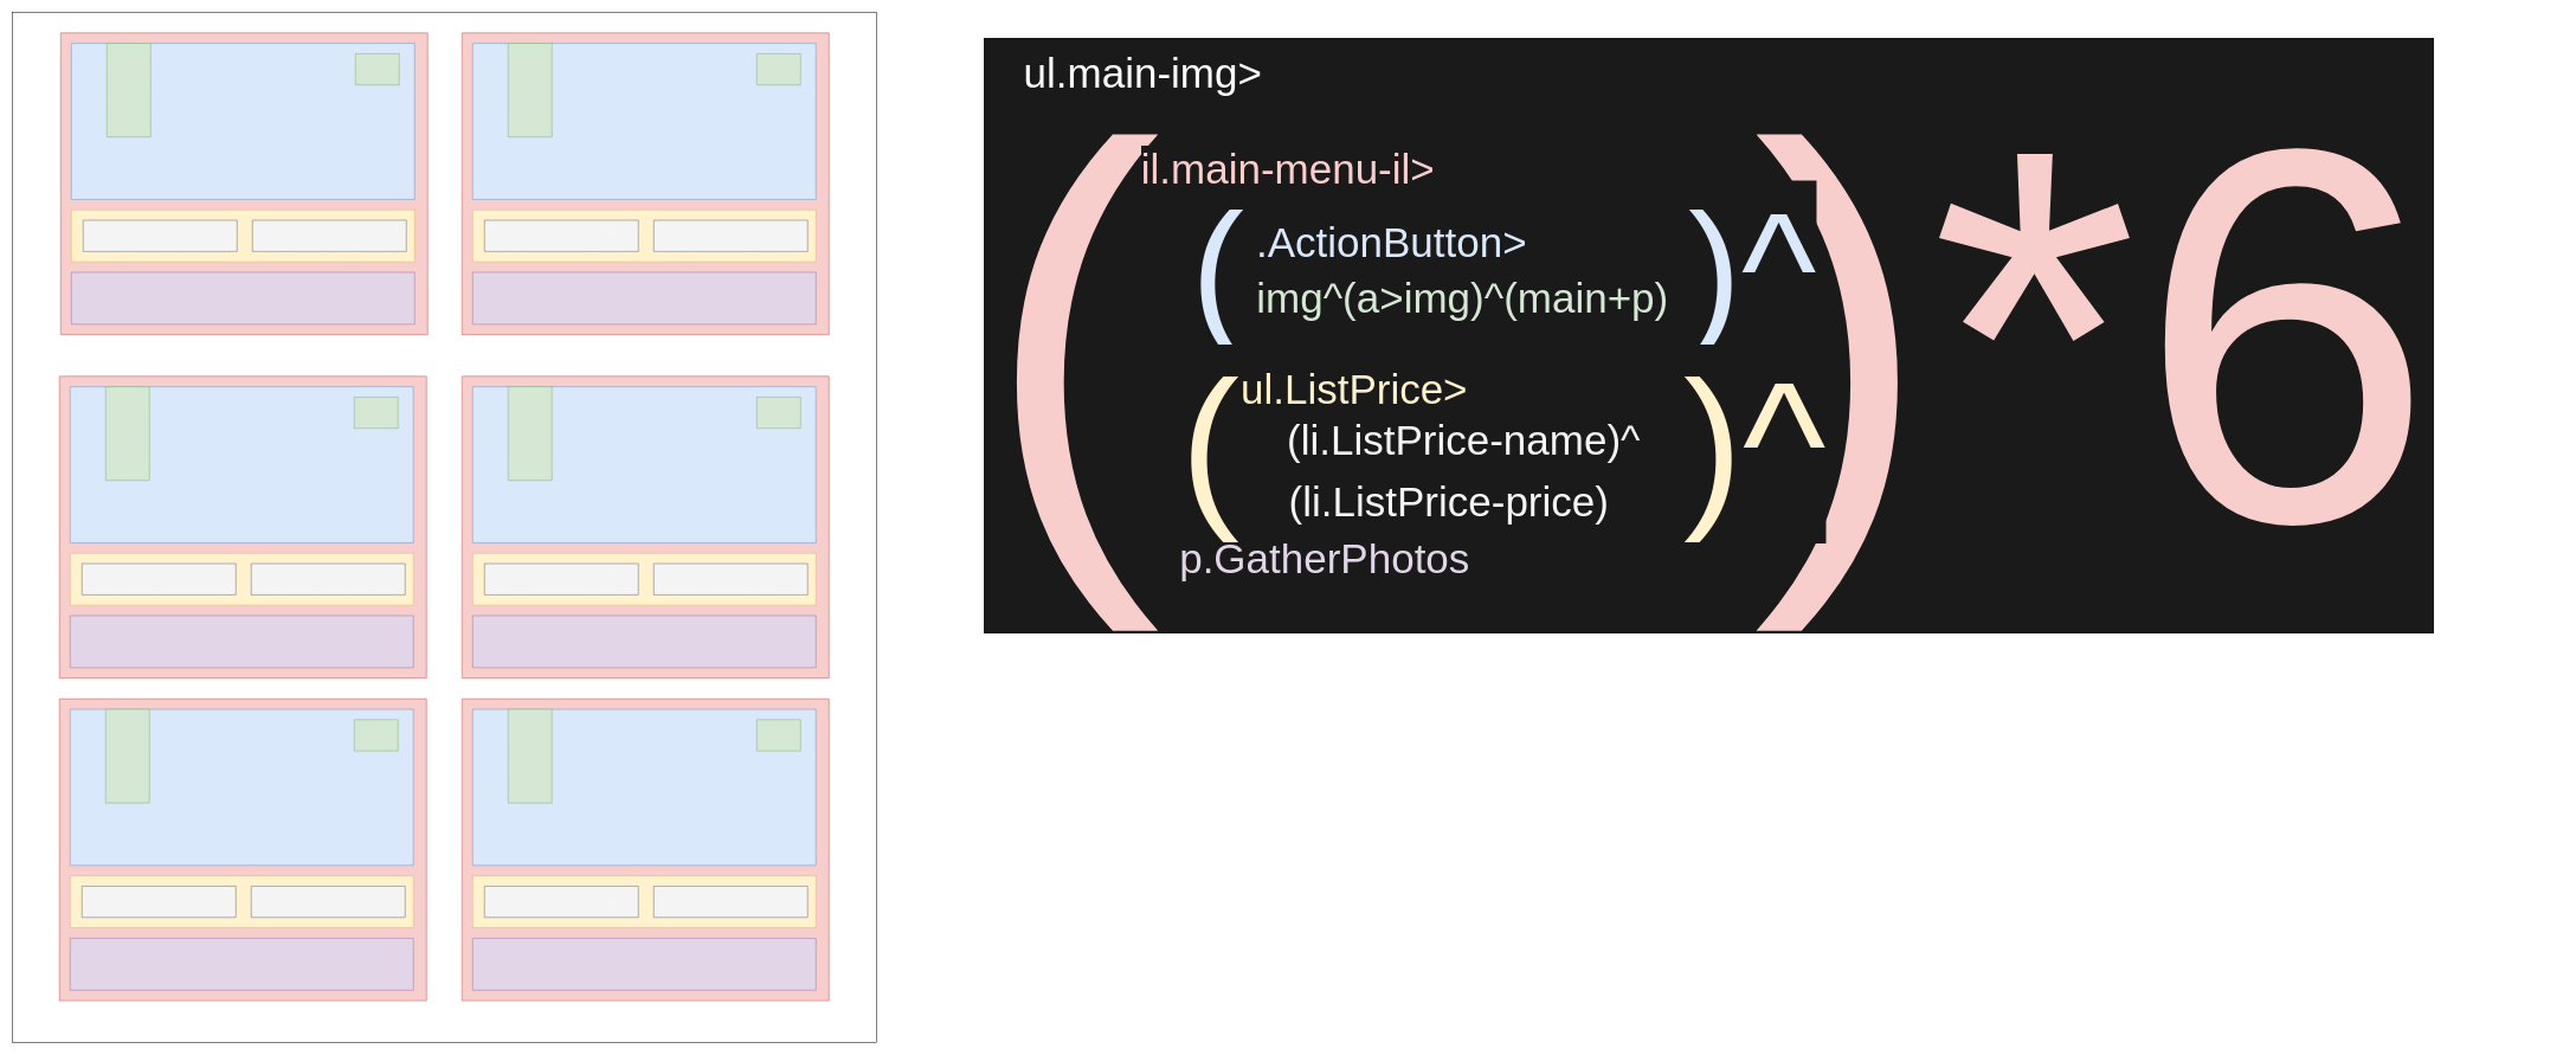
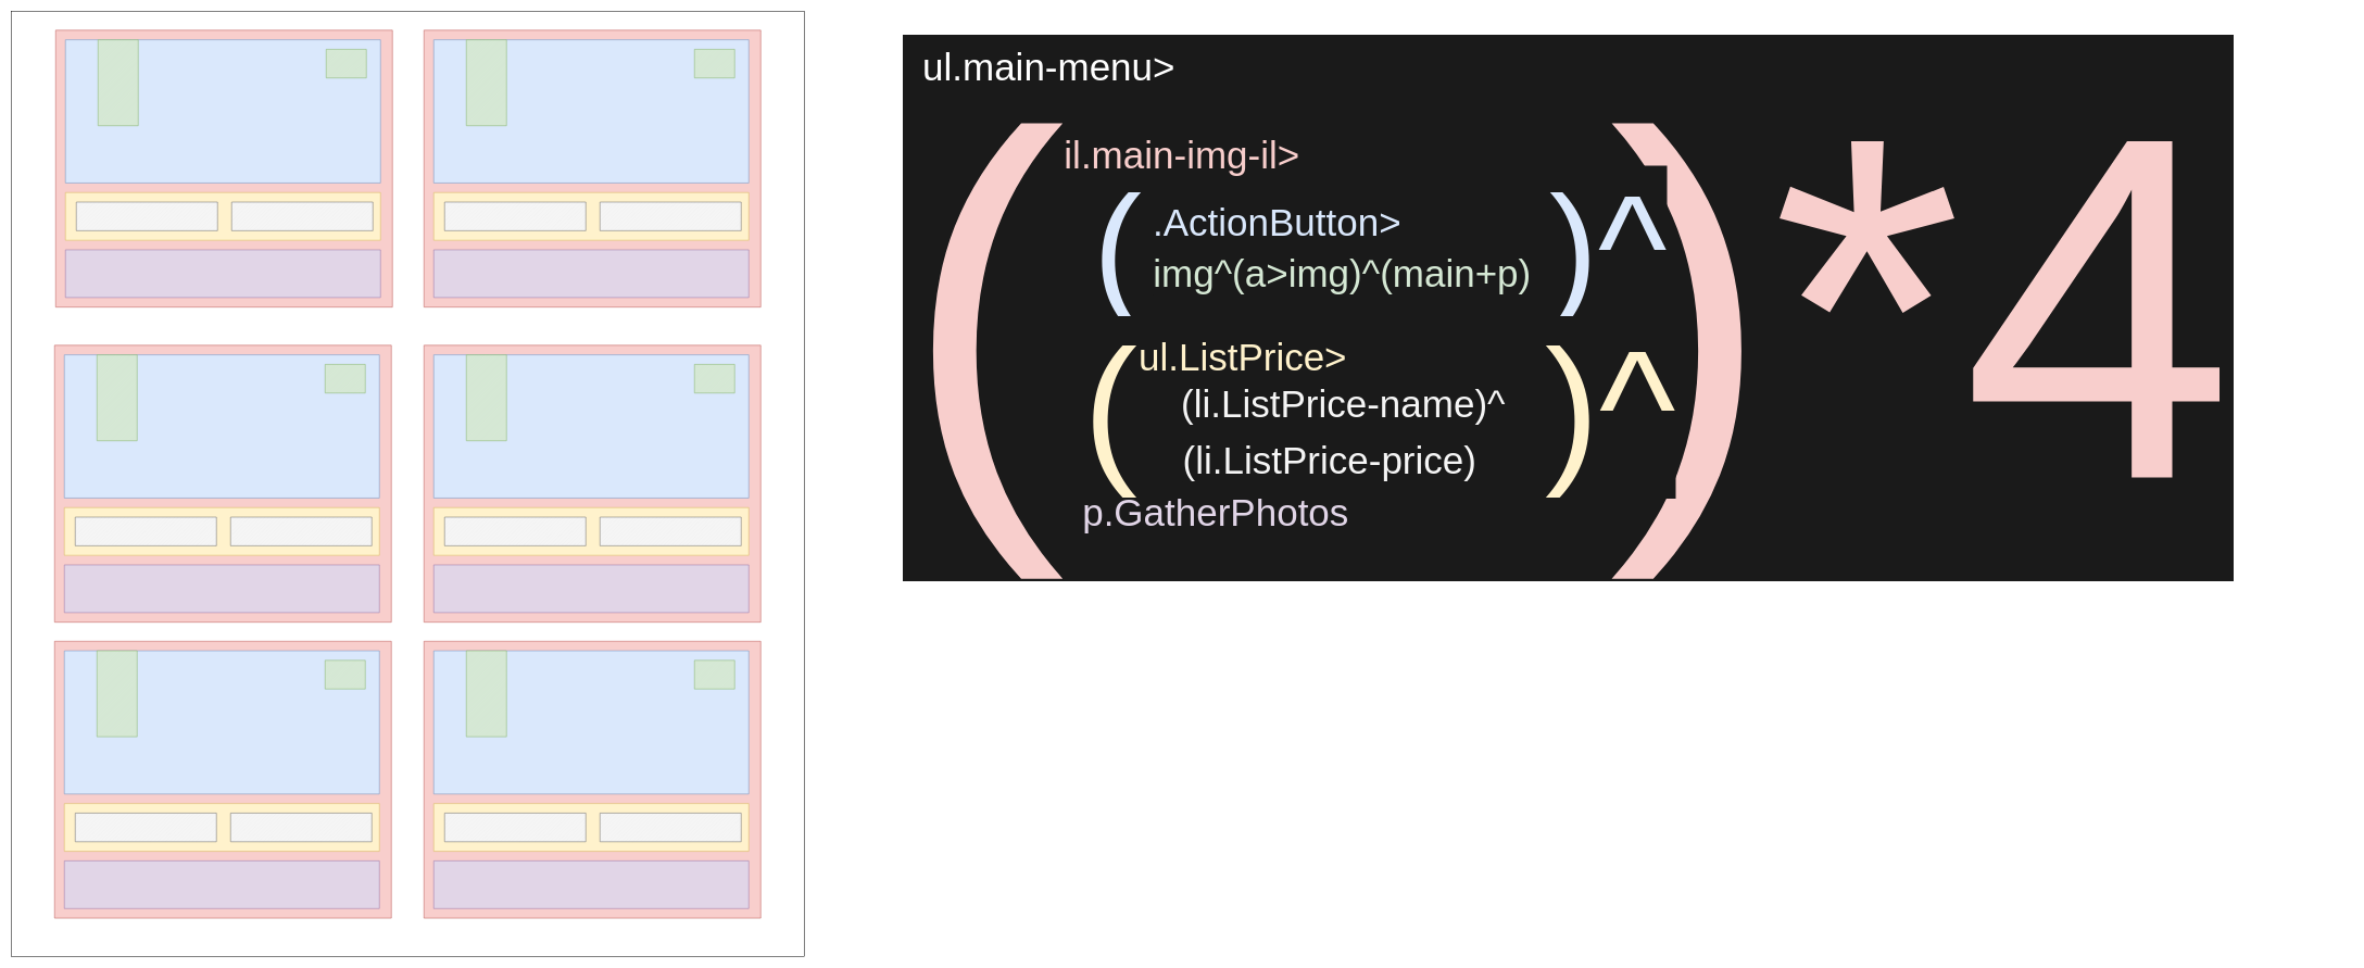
- <mxCell id="3" value="&lt;div style=&quot;text-align: center&quot;&gt;&lt;font face=&quot;helvetica&quot; size=&quot;1&quot; color=&quot;#f8cecc&quot;&gt;&lt;span style=&quot;background-color: rgb(26 , 26 , 26) ; font-size: 900px&quot;&gt;(&amp;nbsp; &amp;nbsp; )*6&lt;/span&gt;&lt;/font&gt;&lt;/div&gt;" style="text;whiteSpace=wrap;html=1;fontSize=70;fontColor=#FFFFFF;" parent="2" vertex="1"><mxGeometry width="2670" height="1010" as="geometry" /></mxCell>
+ <mxCell id="3" value="&lt;div style=&quot;text-align: center&quot;&gt;&lt;font face=&quot;helvetica&quot; size=&quot;1&quot; color=&quot;#f8cecc&quot;&gt;&lt;span style=&quot;background-color: rgb(26 , 26 , 26) ; font-size: 900px&quot;&gt;(&amp;nbsp; &amp;nbsp; )*4&lt;/span&gt;&lt;/font&gt;&lt;/div&gt;" style="text;whiteSpace=wrap;html=1;fontSize=70;fontColor=#FFFFFF;" parent="2" vertex="1"><mxGeometry width="2670" height="1010" as="geometry" /></mxCell>
- <mxCell id="4" value="&lt;span style=&quot;font-size: 70px ; background-color: rgb(26 , 26 , 26)&quot;&gt;ul.main-img&amp;gt;&lt;br&gt;&lt;/span&gt;" style="text;html=1;align=center;verticalAlign=middle;resizable=0;points=[];autosize=1;strokeColor=none;fillColor=none;fontSize=47;fontColor=#FFFFFF;" parent="2" vertex="1"><mxGeometry x="30" y="66.698" width="480" height="70" as="geometry" /></mxCell>
+ <mxCell id="4" value="&lt;span style=&quot;font-size: 70px ; background-color: rgb(26 , 26 , 26)&quot;&gt;ul.main-menu&amp;gt;&lt;br&gt;&lt;/span&gt;" style="text;html=1;align=center;verticalAlign=middle;resizable=0;points=[];autosize=1;strokeColor=none;fillColor=none;fontSize=47;fontColor=#FFFFFF;" parent="2" vertex="1"><mxGeometry x="30" y="66.698" width="480" height="70" as="geometry" /></mxCell>
- <mxCell id="15" value="&lt;span style=&quot;color: rgb(248 , 206 , 204) ; background-color: rgb(26 , 26 , 26)&quot;&gt;il.main-menu-il&amp;gt;&lt;/span&gt;" style="text;html=1;align=center;verticalAlign=middle;resizable=0;points=[];autosize=1;strokeColor=none;fillColor=none;fontSize=70;fontColor=#FFFFFF;" parent="2" vertex="1"><mxGeometry x="260" y="219.151" width="510" height="90" as="geometry" /></mxCell>
+ <mxCell id="15" value="&lt;span style=&quot;color: rgb(248 , 206 , 204) ; background-color: rgb(26 , 26 , 26)&quot;&gt;il.main-img-il&amp;gt;&lt;/span&gt;" style="text;html=1;align=center;verticalAlign=middle;resizable=0;points=[];autosize=1;strokeColor=none;fillColor=none;fontSize=70;fontColor=#FFFFFF;" parent="2" vertex="1"><mxGeometry x="260" y="219.151" width="510" height="90" as="geometry" /></mxCell>
